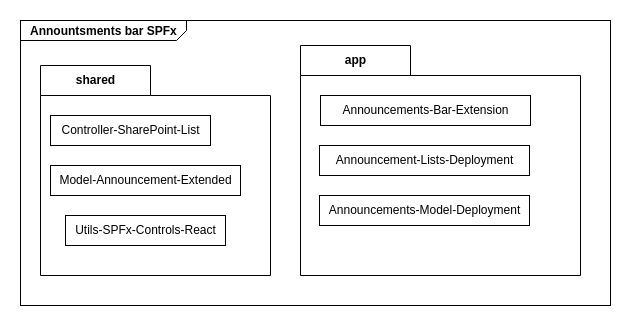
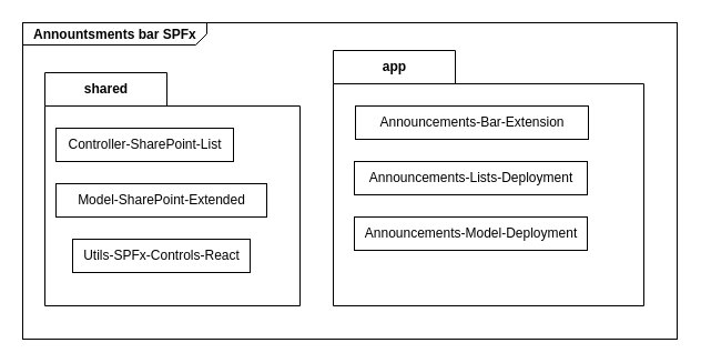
- <mxCell id="9" value="Announcement-Lists-Deployment" style="html=1;" vertex="1" parent="7"><mxGeometry x="19" y="100" width="210" height="30" as="geometry" /></mxCell>
+ <mxCell id="9" value="Announcements-Lists-Deployment" style="html=1;" vertex="1" parent="7"><mxGeometry x="19" y="100" width="210" height="30" as="geometry" /></mxCell>
- <mxCell id="5" value="Model-Announcement-Extended" style="html=1;" vertex="1" parent="3"><mxGeometry x="10" y="100" width="190" height="30" as="geometry" /></mxCell>
+ <mxCell id="5" value="Model-SharePoint-Extended" style="html=1;" vertex="1" parent="3"><mxGeometry x="10" y="100" width="190" height="30" as="geometry" /></mxCell>
